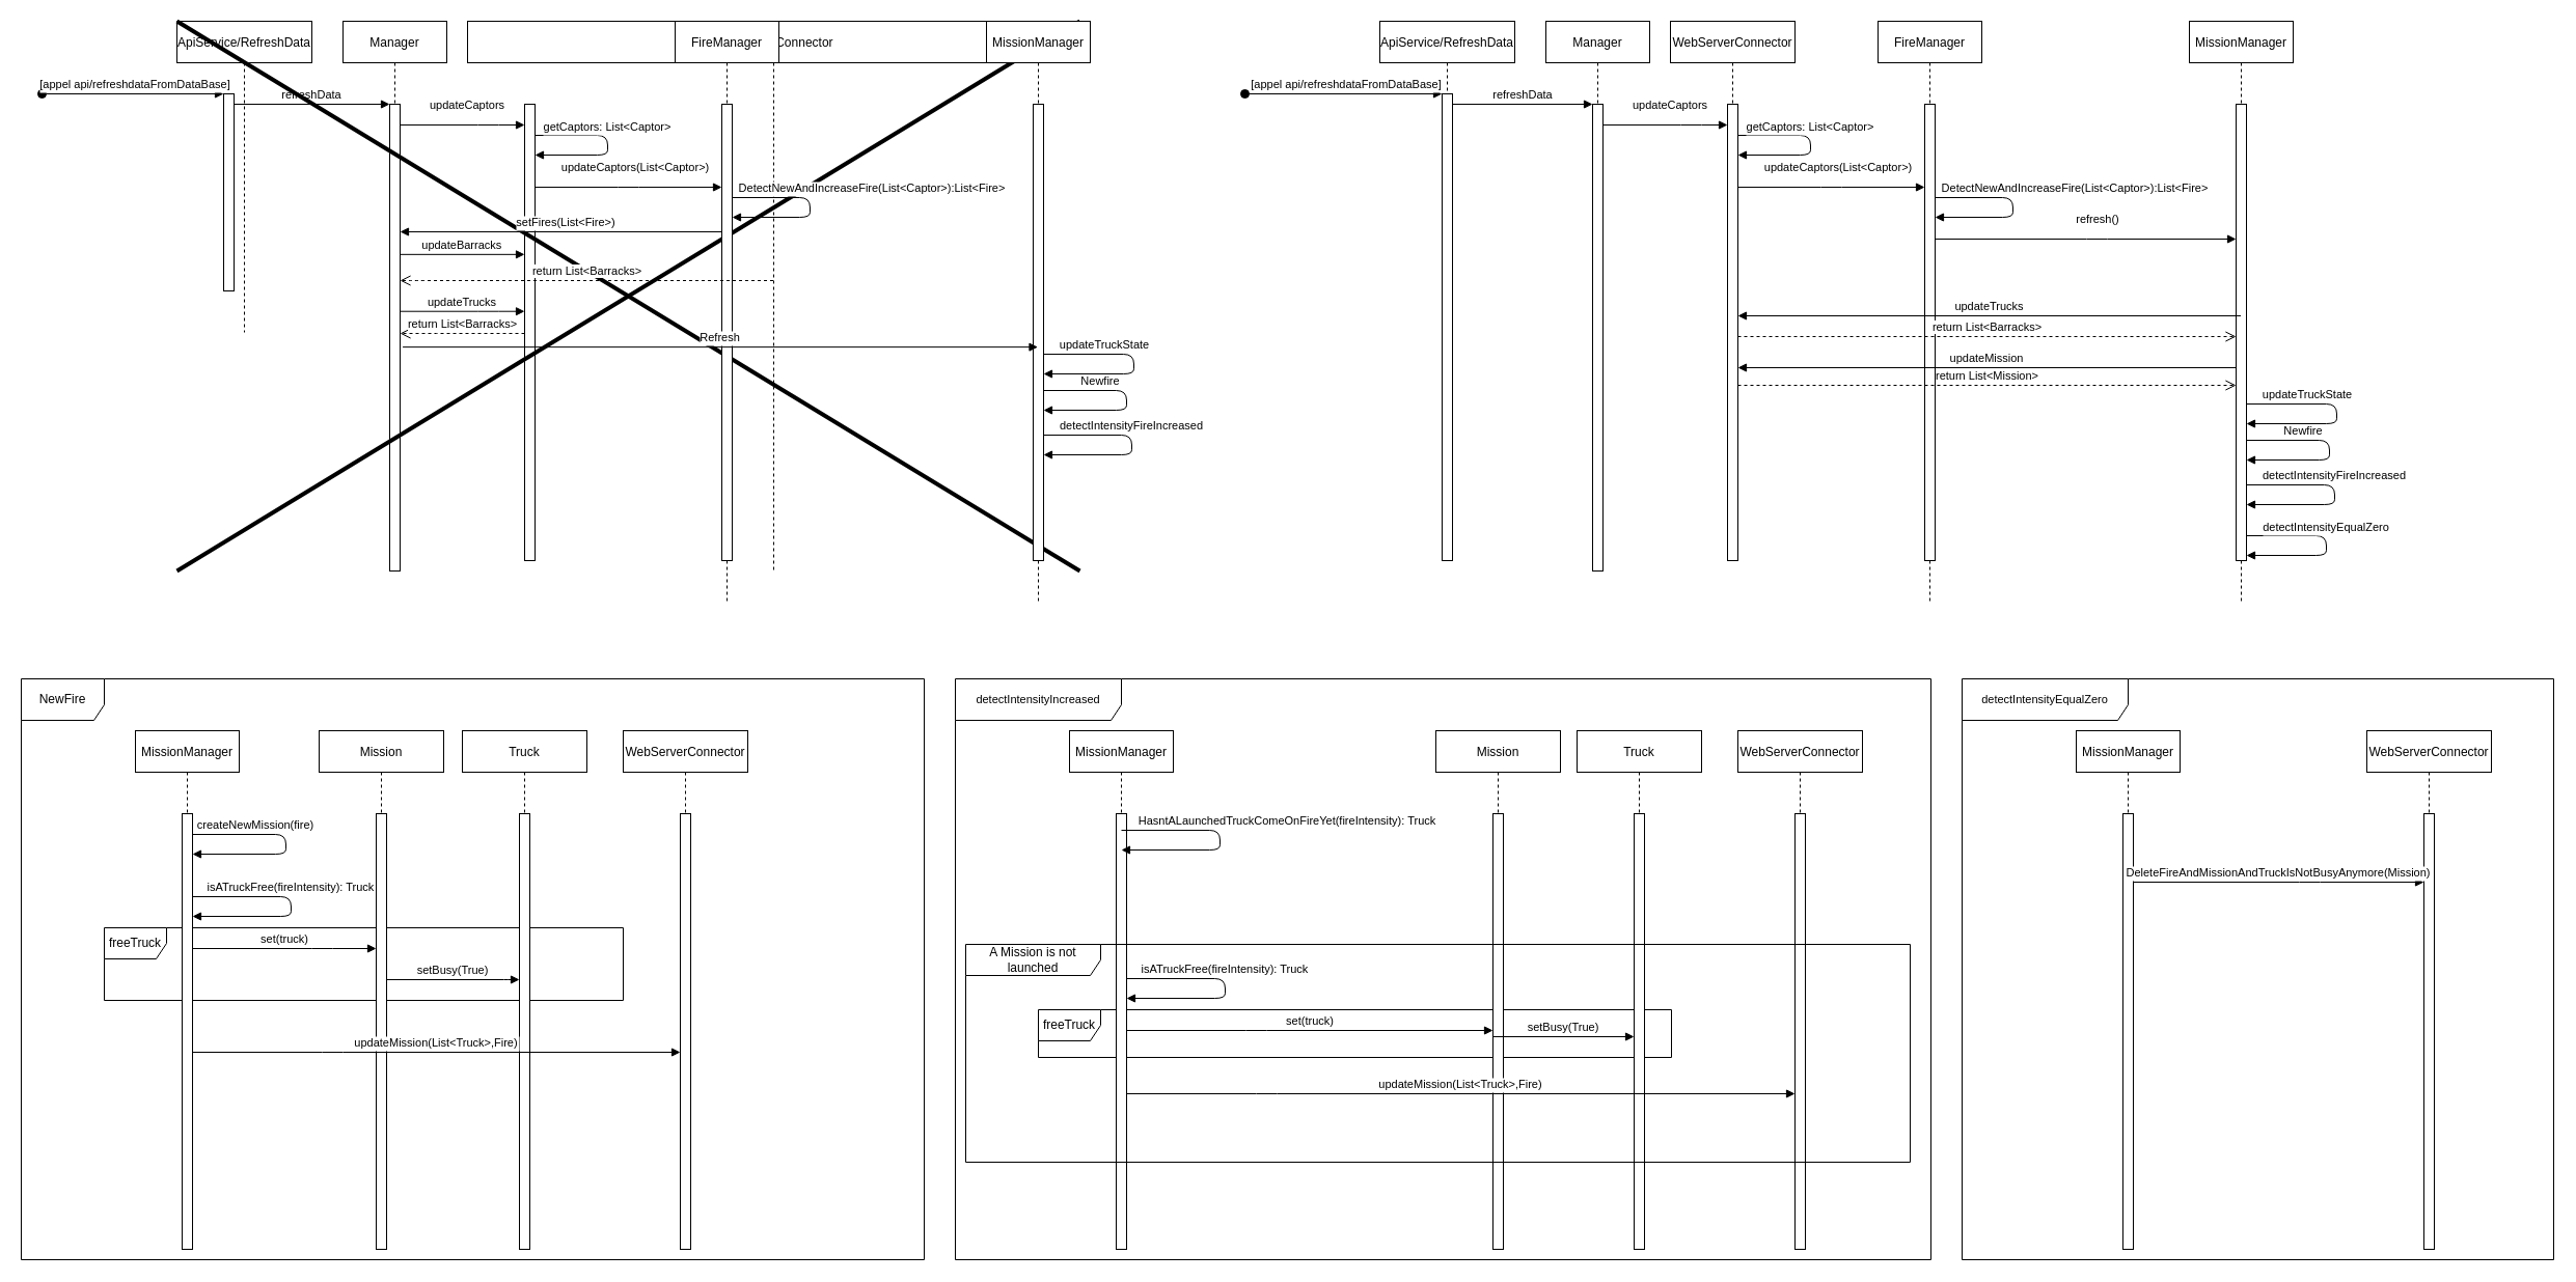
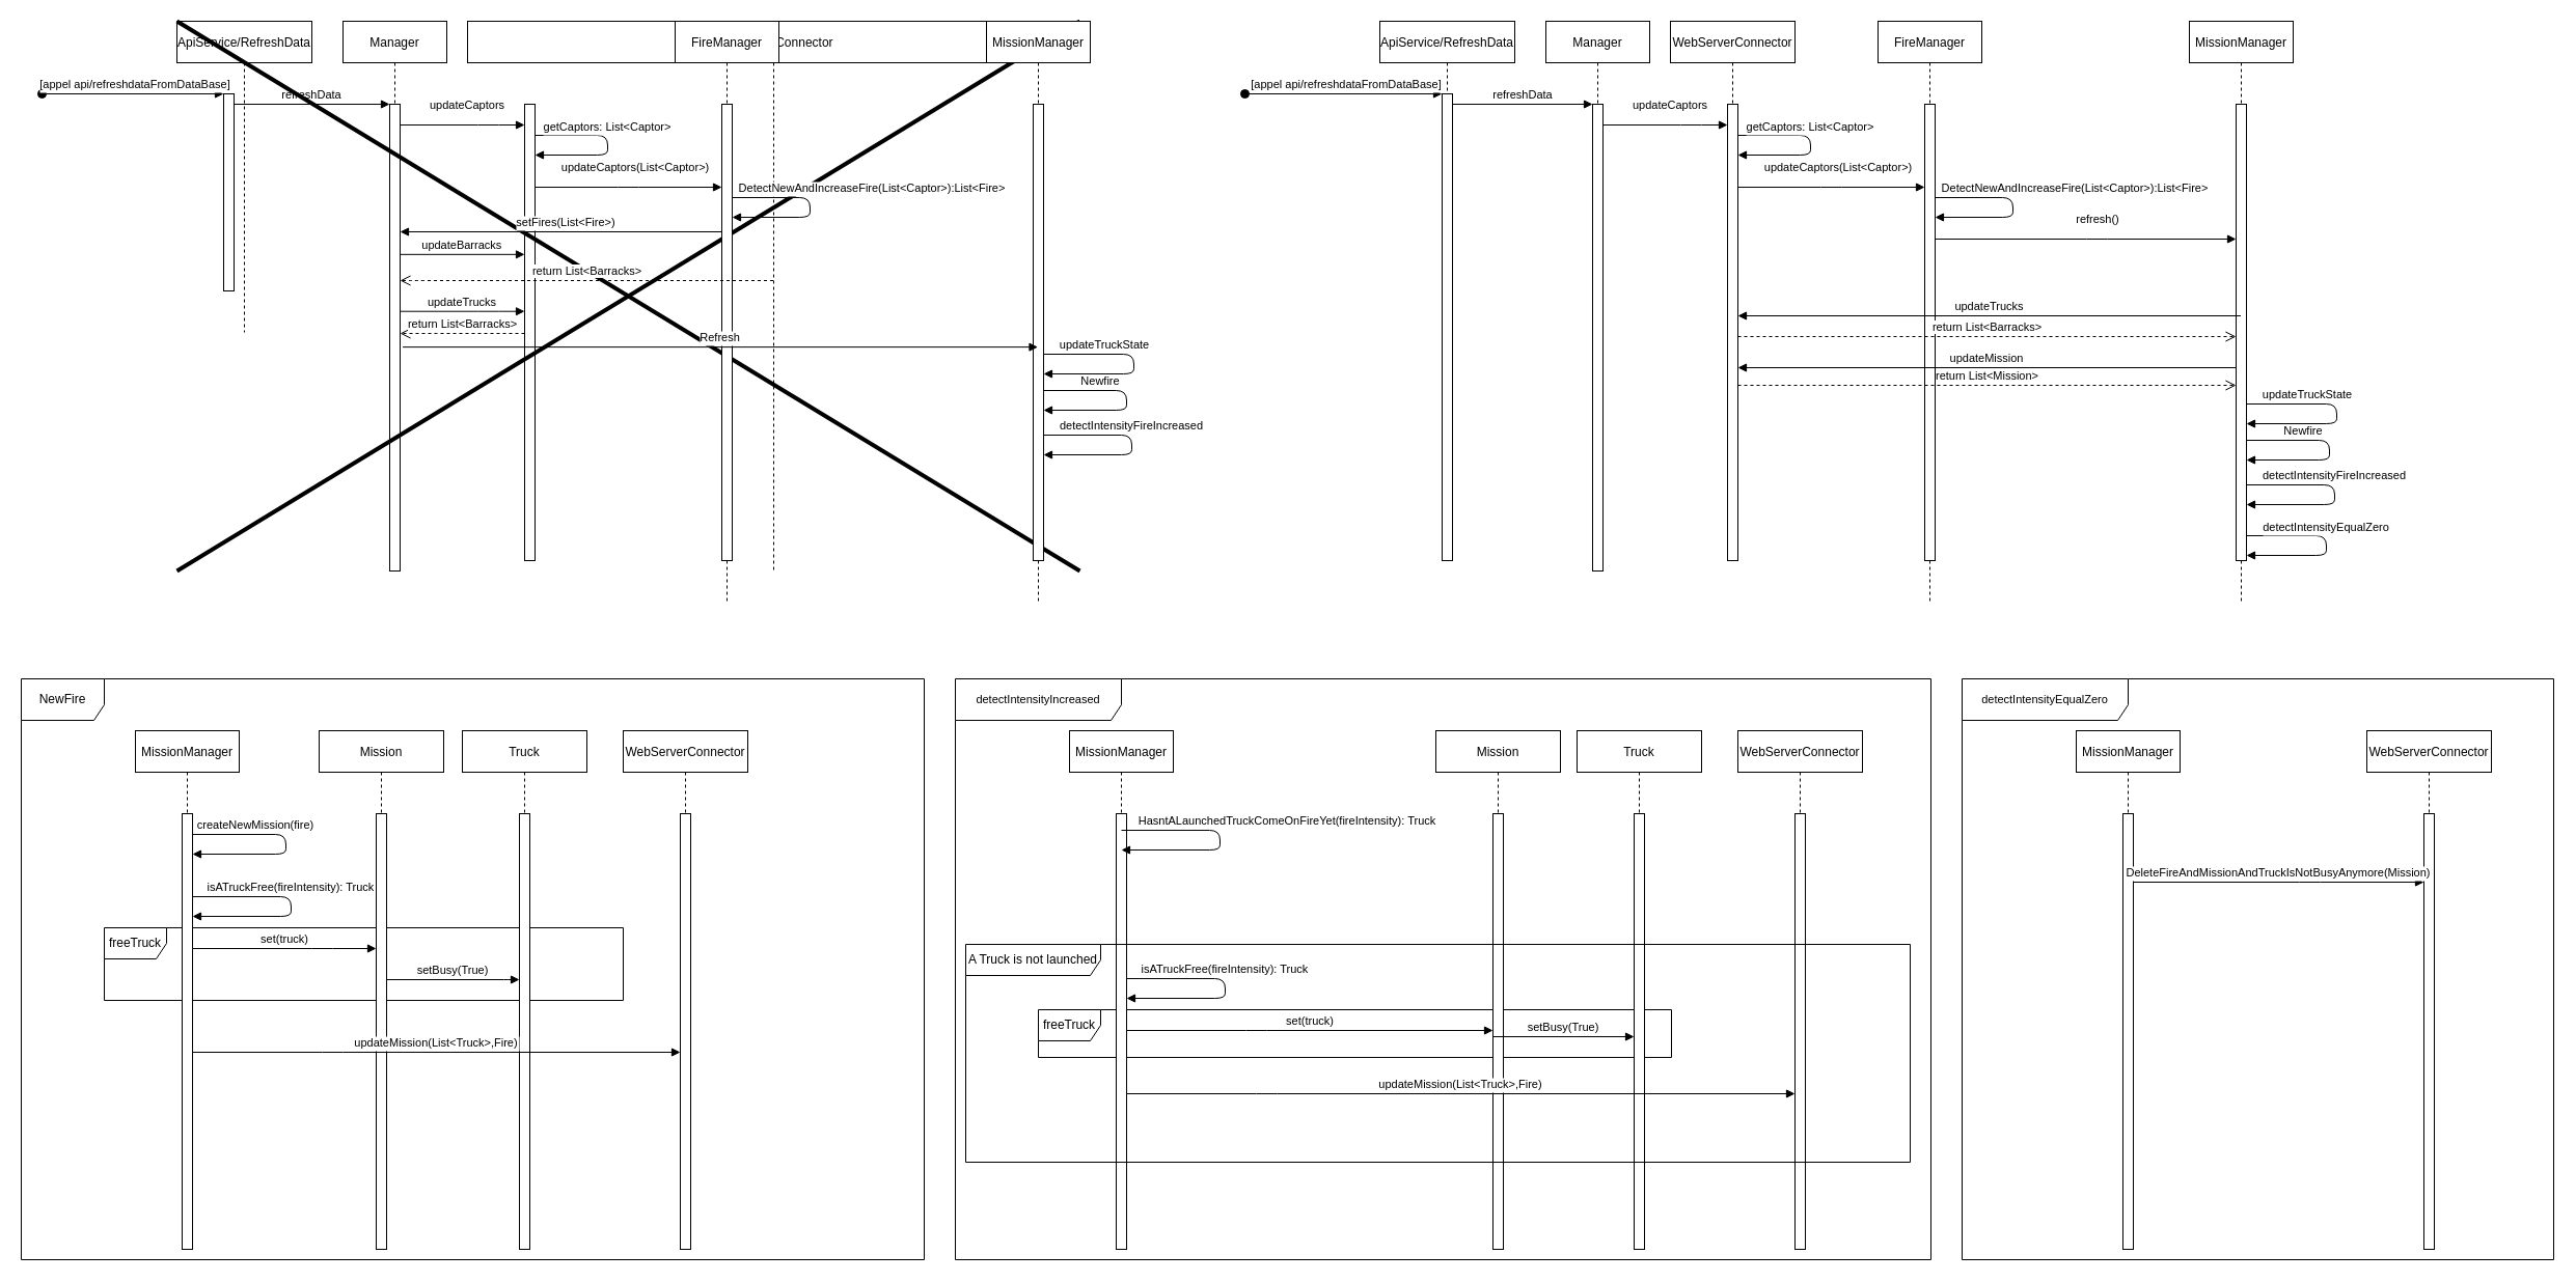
- <mxCell id="81" value="A Mission is not launched" style="shape=umlFrame;whiteSpace=wrap;html=1;width=130;height=30;" vertex="1" parent="1"><mxGeometry x="930" y="910" width="910" height="210" as="geometry" /></mxCell>
+ <mxCell id="81" value="A Truck is not launched" style="shape=umlFrame;whiteSpace=wrap;html=1;width=130;height=30;" vertex="1" parent="1"><mxGeometry x="930" y="910" width="910" height="210" as="geometry" /></mxCell>
